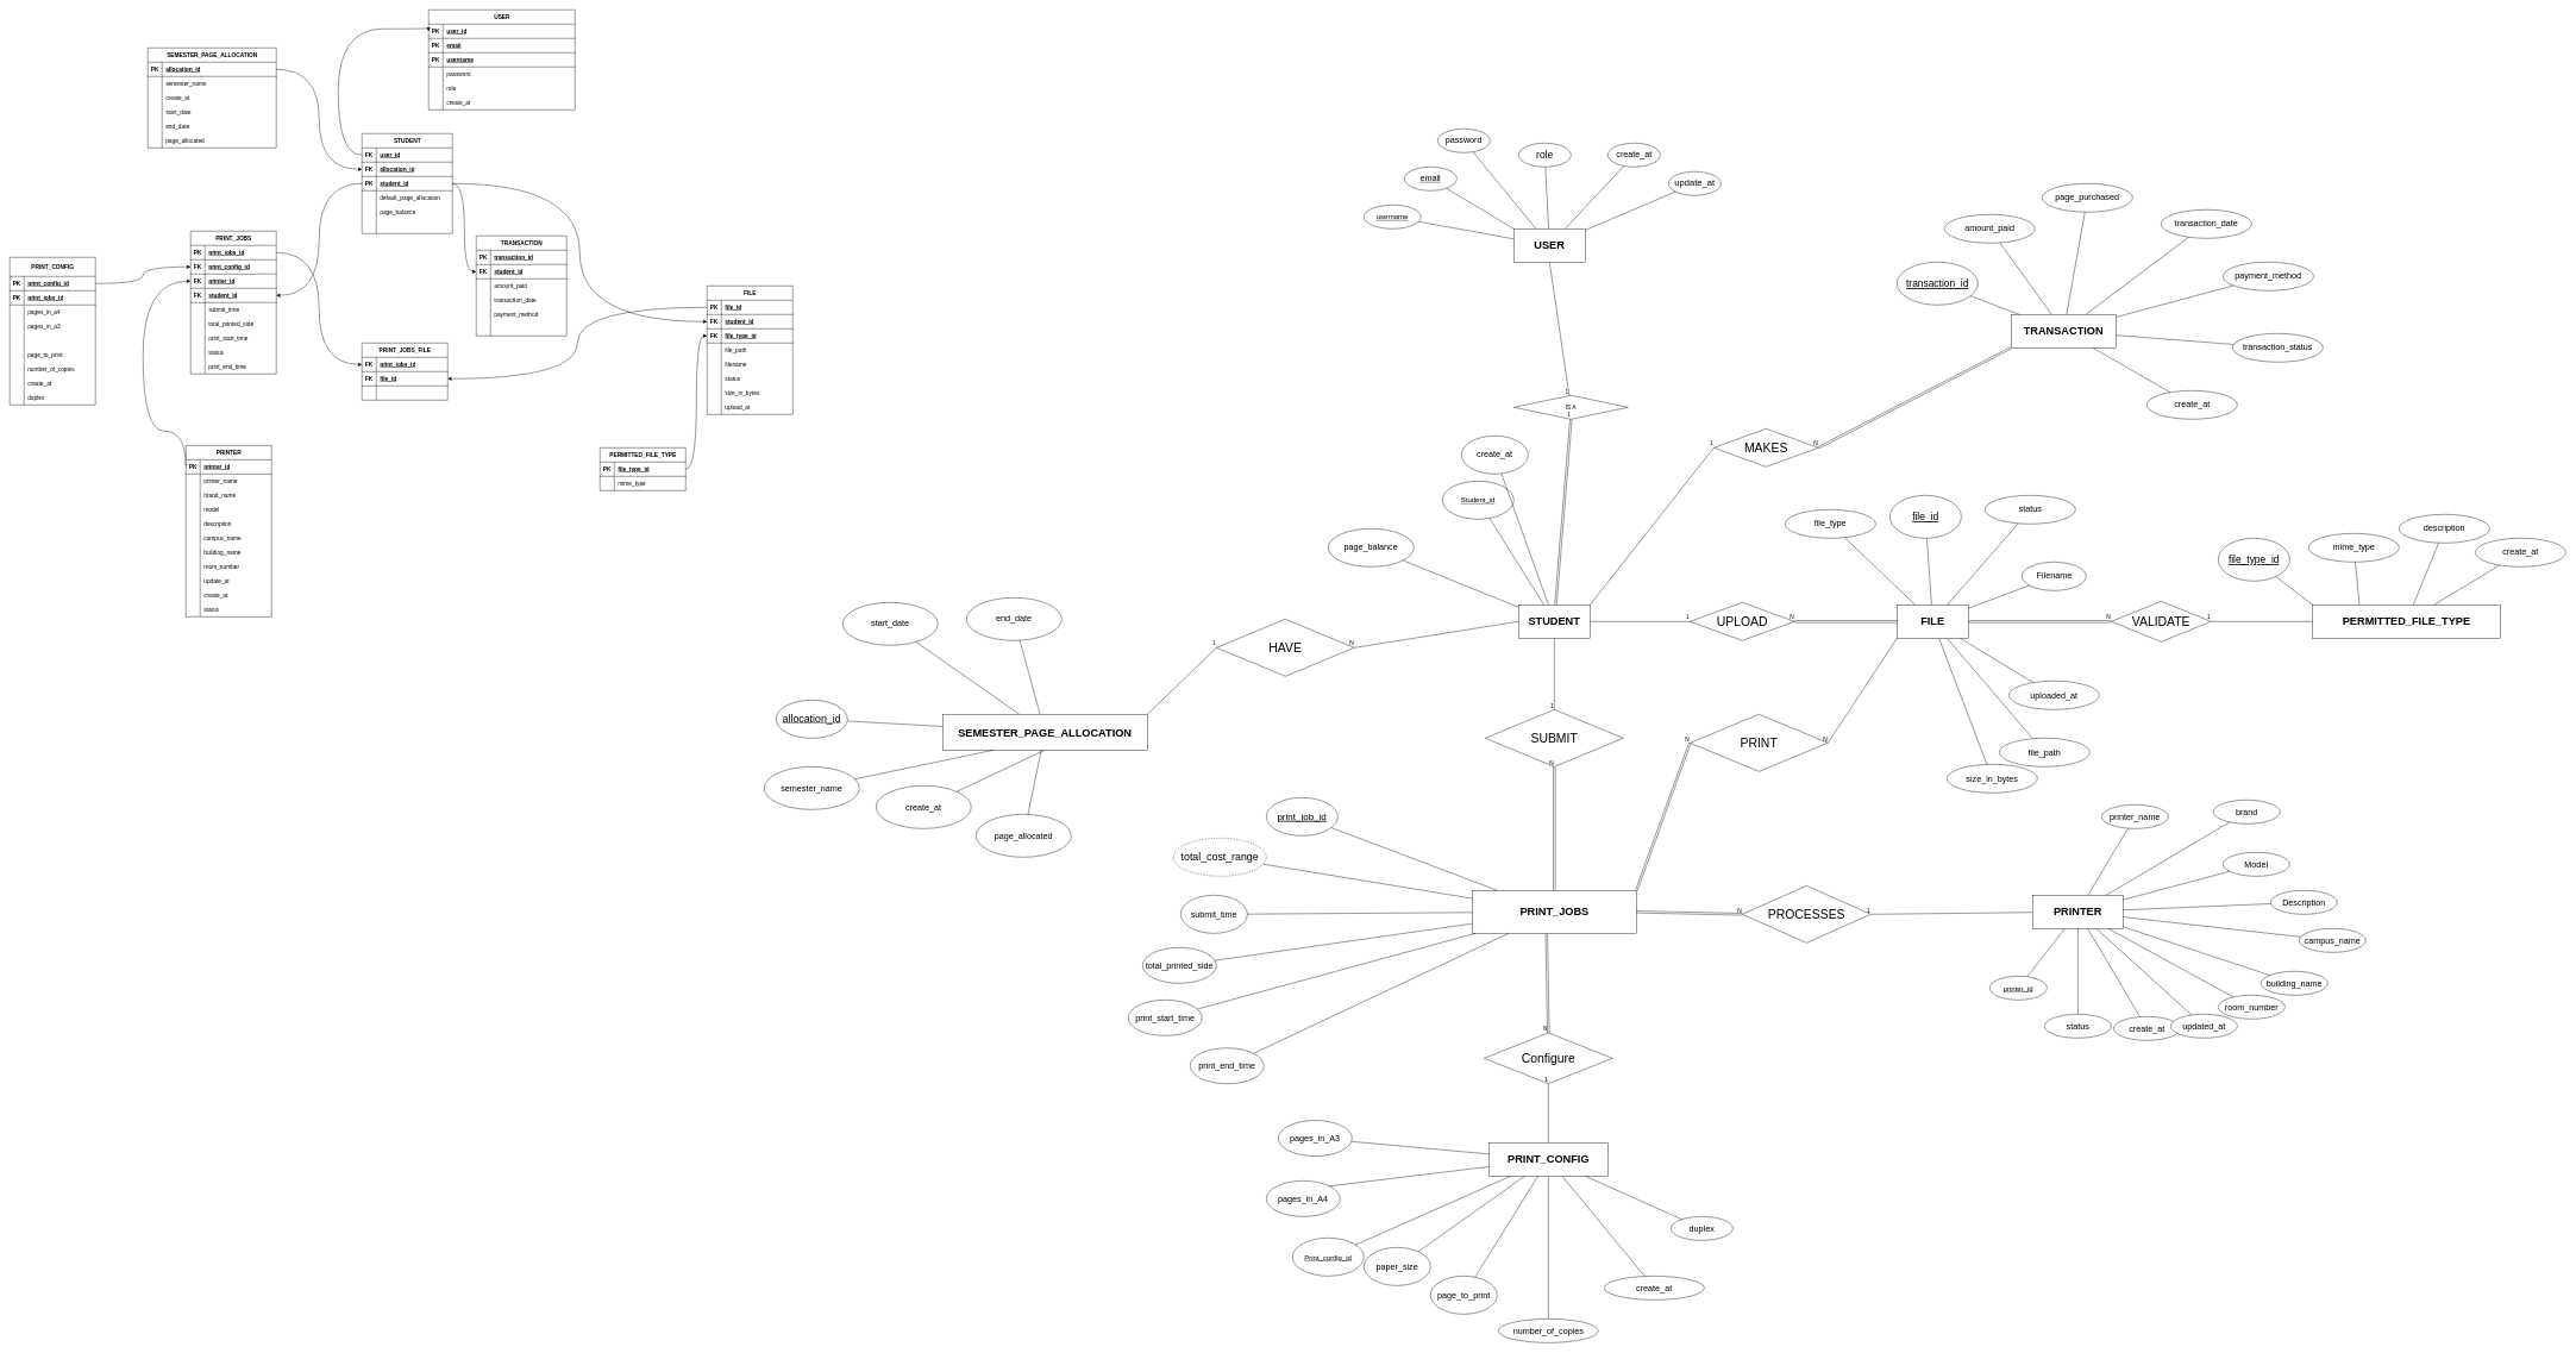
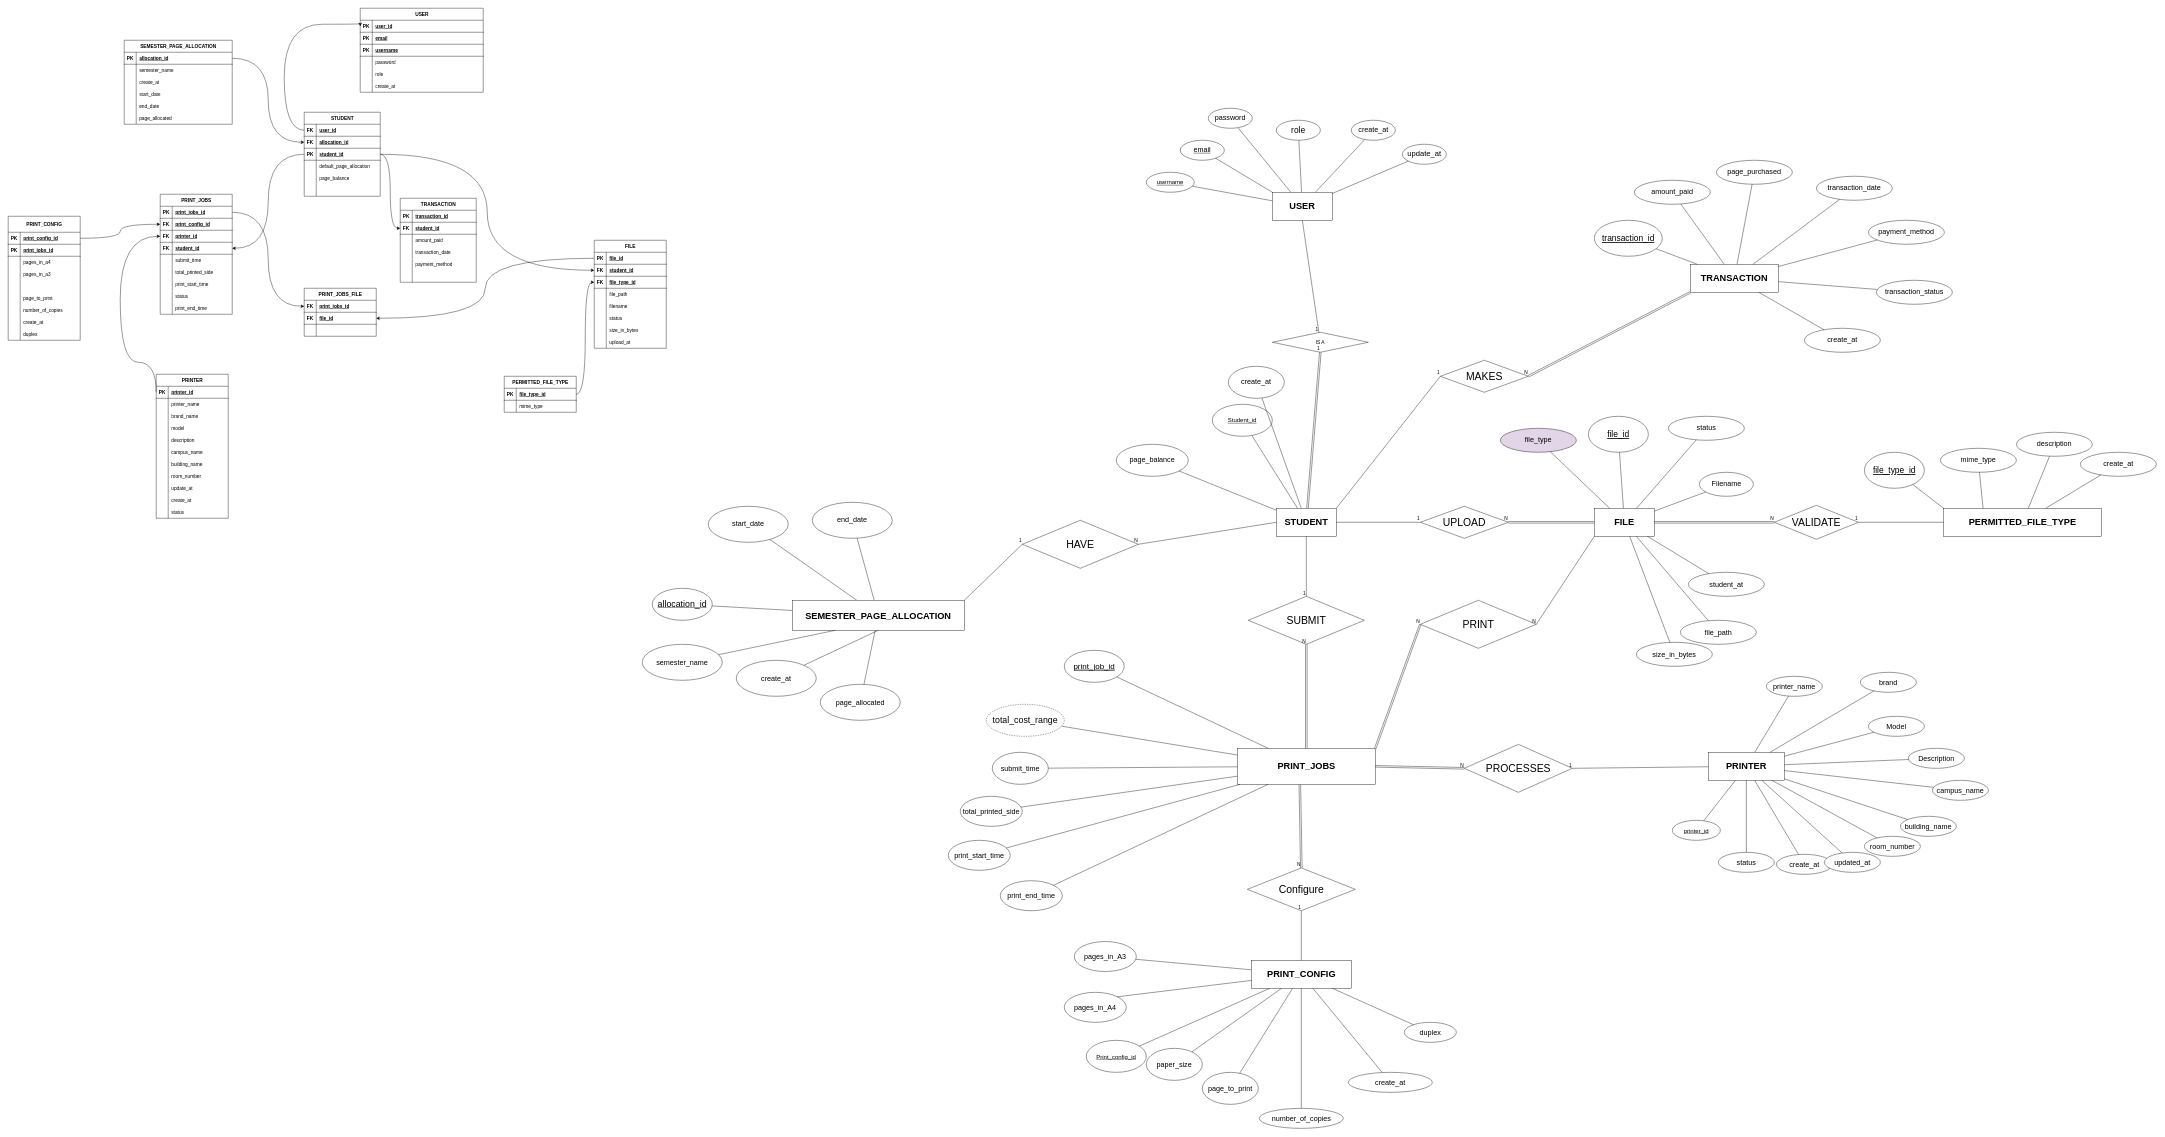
- <mxCell id="113" value="&lt;span style=&quot;font-size: 18px;&quot;&gt;page_purchased&lt;/span&gt;" style="ellipse;whiteSpace=wrap;html=1;align=center;" parent="1" vertex="1"><mxGeometry x="4290" y="385" width="190" height="60" as="geometry" /></mxCell>
+ <mxCell id="113" value="&lt;span style=&quot;font-size: 18px;&quot;&gt;page_purchased&lt;/span&gt;" style="ellipse;whiteSpace=wrap;html=1;align=center;" parent="1" vertex="1"><mxGeometry x="4290" y="400" width="190" height="60" as="geometry" /></mxCell>
- <mxCell id="51" value="&lt;span style=&quot;font-size: 18px;&quot;&gt;file_type&lt;/span&gt;" style="ellipse;whiteSpace=wrap;html=1;align=center;" parent="1" vertex="1"><mxGeometry x="3750" y="1070" width="190" height="60" as="geometry" /></mxCell>
+ <mxCell id="51" value="&lt;span style=&quot;font-size: 18px;&quot;&gt;file_type&lt;/span&gt;" style="ellipse;whiteSpace=wrap;html=1;align=center;fillColor=#e1d5e7;" parent="1" vertex="1"><mxGeometry x="3750" y="1070" width="190" height="60" as="geometry" /></mxCell>
- <mxCell id="53" value="&lt;span style=&quot;font-size: 18px;&quot;&gt;uploaded_at&lt;/span&gt;" style="ellipse;whiteSpace=wrap;html=1;align=center;" parent="1" vertex="1"><mxGeometry x="4220" y="1430" width="190" height="60" as="geometry" /></mxCell>
+ <mxCell id="53" value="&lt;span style=&quot;font-size: 18px;&quot;&gt;student_at&lt;/span&gt;" style="ellipse;whiteSpace=wrap;html=1;align=center;" parent="1" vertex="1"><mxGeometry x="4220" y="1430" width="190" height="60" as="geometry" /></mxCell>
- <mxCell id="81" value="&lt;font style=&quot;font-size: 20px;&quot;&gt;&lt;u style=&quot;&quot;&gt;print_job_id&lt;/u&gt;&lt;/font&gt;" style="ellipse;whiteSpace=wrap;html=1;" parent="1" vertex="1"><mxGeometry x="2660" y="1675" width="150" height="80" as="geometry" /></mxCell>
+ <mxCell id="81" value="&lt;font style=&quot;font-size: 20px;&quot;&gt;&lt;u style=&quot;&quot;&gt;print_job_id&lt;/u&gt;&lt;/font&gt;" style="ellipse;whiteSpace=wrap;html=1;" parent="1" vertex="1"><mxGeometry x="2660" y="1625" width="150" height="80" as="geometry" /></mxCell>
